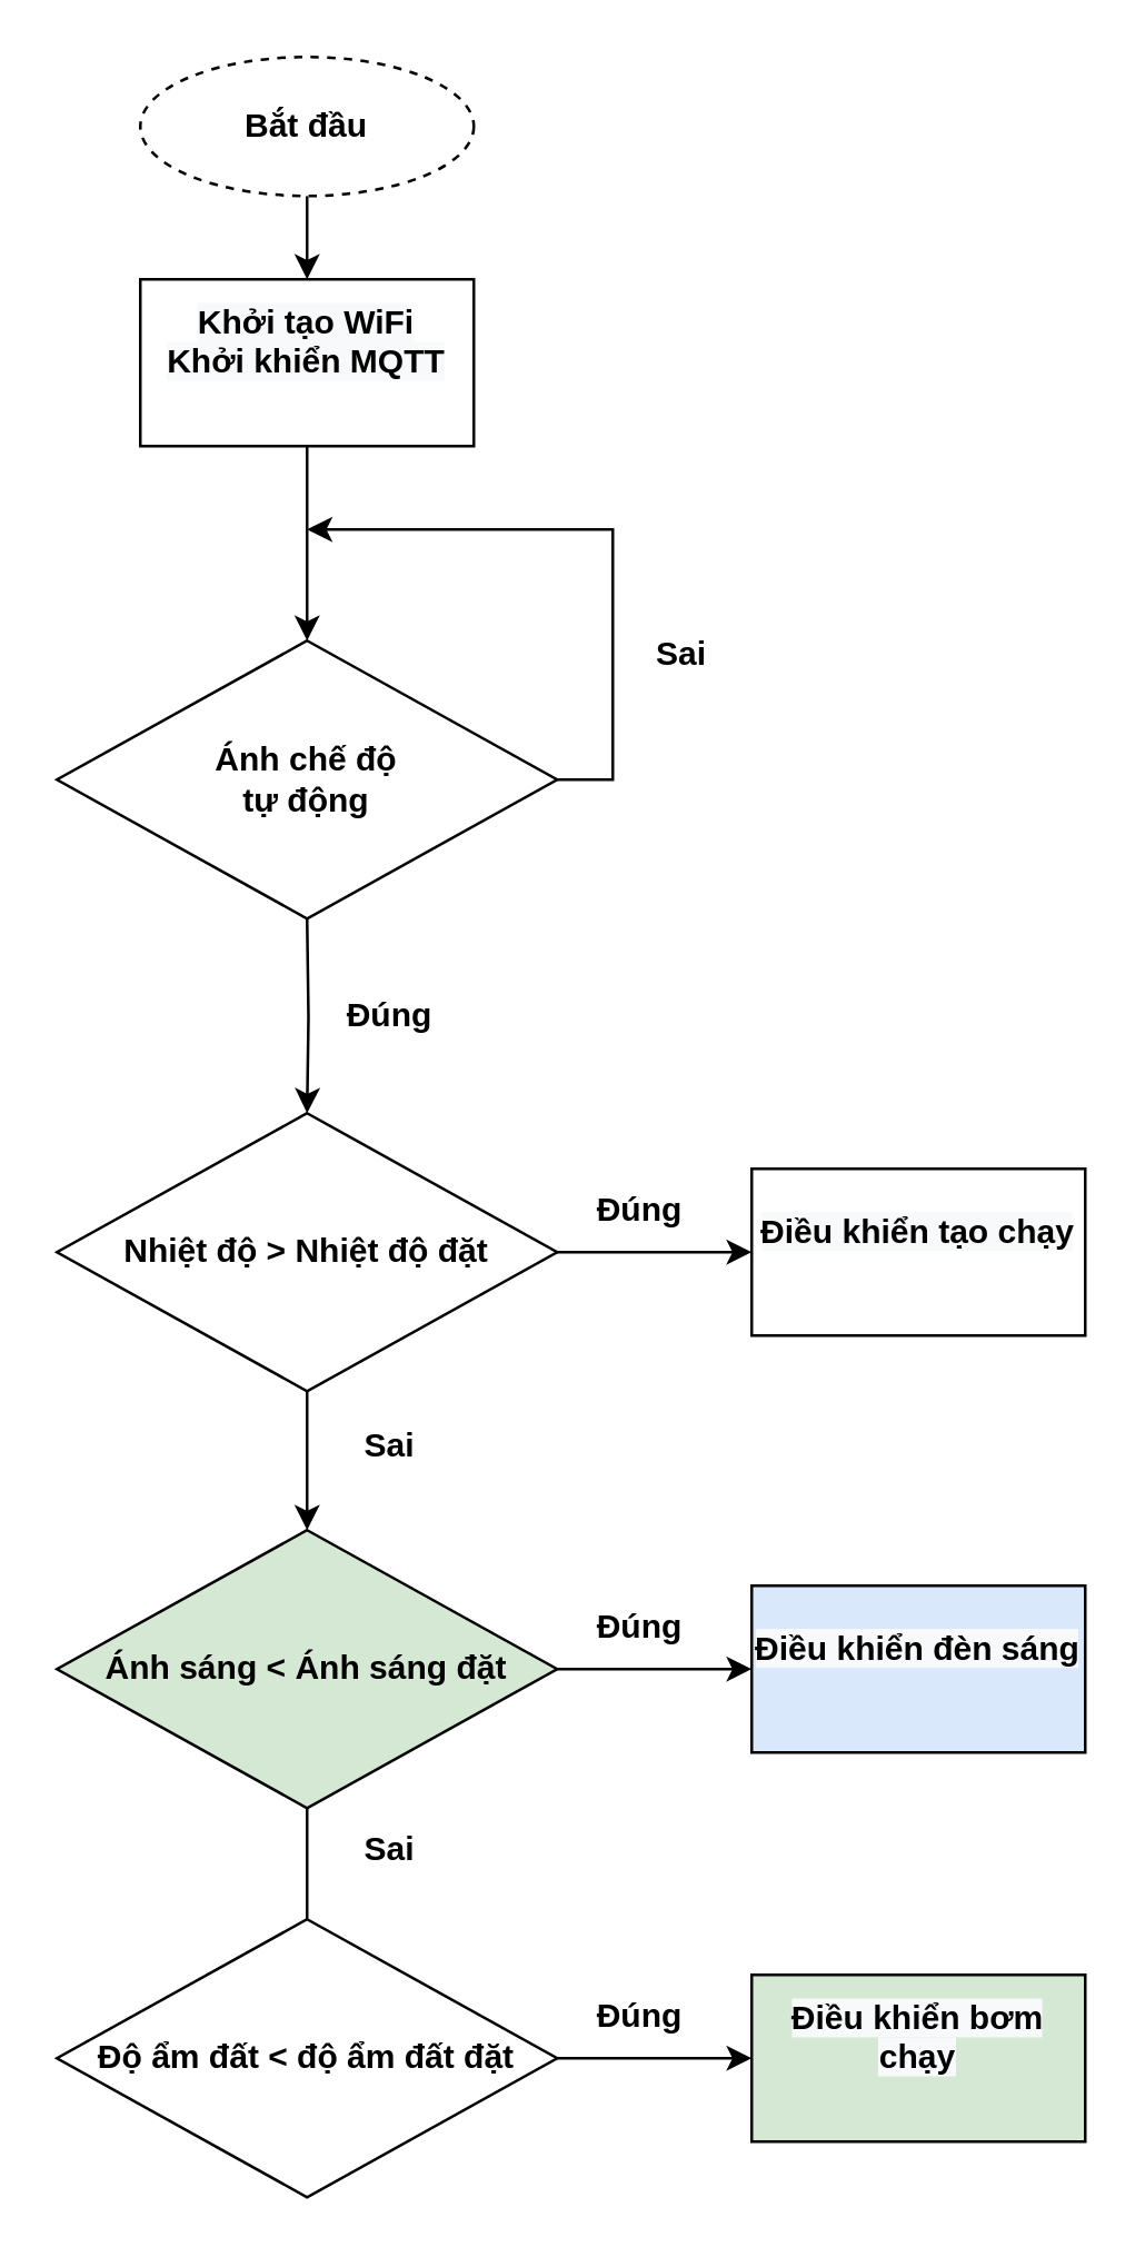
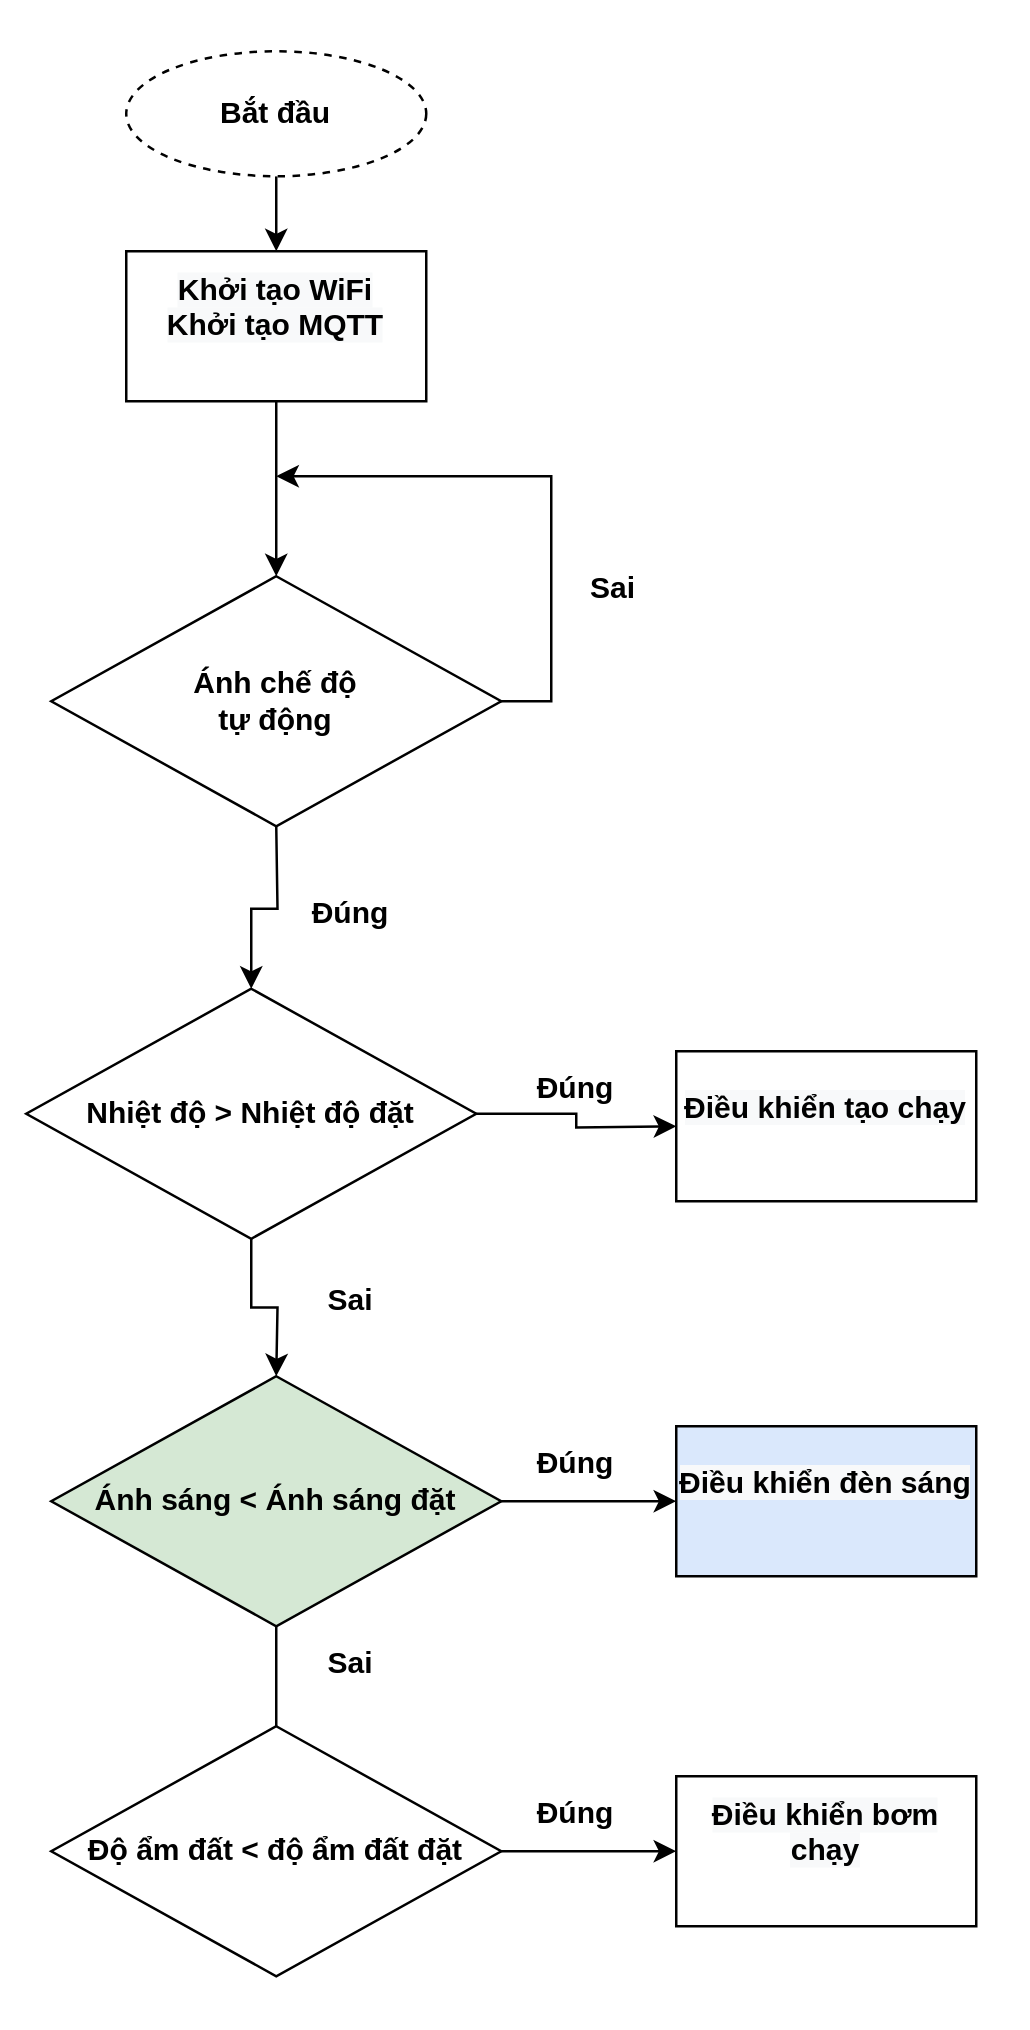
- <mxCell id="23" value="&#10;&lt;span style=&quot;color: rgb(0, 0, 0); font-family: Helvetica; font-size: 12px; font-style: normal; font-variant-ligatures: normal; font-variant-caps: normal; font-weight: 700; letter-spacing: normal; orphans: 2; text-align: center; text-indent: 0px; text-transform: none; widows: 2; word-spacing: 0px; -webkit-text-stroke-width: 0px; background-color: rgb(248, 249, 250); text-decoration-thickness: initial; text-decoration-style: initial; text-decoration-color: initial; float: none; display: inline !important;&quot;&gt;Khởi tạo WiFi&lt;/span&gt;&lt;br style=&quot;color: rgb(0, 0, 0); font-family: Helvetica; font-size: 12px; font-style: normal; font-variant-ligatures: normal; font-variant-caps: normal; font-weight: 700; letter-spacing: normal; orphans: 2; text-align: center; text-indent: 0px; text-transform: none; widows: 2; word-spacing: 0px; -webkit-text-stroke-width: 0px; background-color: rgb(248, 249, 250); text-decoration-thickness: initial; text-decoration-style: initial; text-decoration-color: initial;&quot;&gt;&lt;span style=&quot;color: rgb(0, 0, 0); font-family: Helvetica; font-size: 12px; font-style: normal; font-variant-ligatures: normal; font-variant-caps: normal; font-weight: 700; letter-spacing: normal; orphans: 2; text-align: center; text-indent: 0px; text-transform: none; widows: 2; word-spacing: 0px; -webkit-text-stroke-width: 0px; background-color: rgb(248, 249, 250); text-decoration-thickness: initial; text-decoration-style: initial; text-decoration-color: initial; float: none; display: inline !important;&quot;&gt;Khởi khiển MQTT&lt;/span&gt;&#10;&#10;" style="rounded=0;whiteSpace=wrap;html=1;" vertex="1" parent="1"><mxGeometry x="50" y="100" width="120" height="60" as="geometry" /></mxCell>
+ <mxCell id="23" value="&#10;&lt;span style=&quot;color: rgb(0, 0, 0); font-family: Helvetica; font-size: 12px; font-style: normal; font-variant-ligatures: normal; font-variant-caps: normal; font-weight: 700; letter-spacing: normal; orphans: 2; text-align: center; text-indent: 0px; text-transform: none; widows: 2; word-spacing: 0px; -webkit-text-stroke-width: 0px; background-color: rgb(248, 249, 250); text-decoration-thickness: initial; text-decoration-style: initial; text-decoration-color: initial; float: none; display: inline !important;&quot;&gt;Khởi tạo WiFi&lt;/span&gt;&lt;br style=&quot;color: rgb(0, 0, 0); font-family: Helvetica; font-size: 12px; font-style: normal; font-variant-ligatures: normal; font-variant-caps: normal; font-weight: 700; letter-spacing: normal; orphans: 2; text-align: center; text-indent: 0px; text-transform: none; widows: 2; word-spacing: 0px; -webkit-text-stroke-width: 0px; background-color: rgb(248, 249, 250); text-decoration-thickness: initial; text-decoration-style: initial; text-decoration-color: initial;&quot;&gt;&lt;span style=&quot;color: rgb(0, 0, 0); font-family: Helvetica; font-size: 12px; font-style: normal; font-variant-ligatures: normal; font-variant-caps: normal; font-weight: 700; letter-spacing: normal; orphans: 2; text-align: center; text-indent: 0px; text-transform: none; widows: 2; word-spacing: 0px; -webkit-text-stroke-width: 0px; background-color: rgb(248, 249, 250); text-decoration-thickness: initial; text-decoration-style: initial; text-decoration-color: initial; float: none; display: inline !important;&quot;&gt;Khởi tạo MQTT&lt;/span&gt;&#10;&#10;" style="rounded=0;whiteSpace=wrap;html=1;" vertex="1" parent="1"><mxGeometry x="50" y="100" width="120" height="60" as="geometry" /></mxCell>
- <mxCell id="7" value="Nhiệt độ &amp;gt; Nhiệt độ đặt" style="rhombus;whiteSpace=wrap;html=1;fontStyle=1" parent="1" vertex="1"><mxGeometry x="20" y="400" width="180" height="100" as="geometry" /></mxCell>
+ <mxCell id="7" value="Nhiệt độ &amp;gt; Nhiệt độ đặt" style="rhombus;whiteSpace=wrap;html=1;fontStyle=1" parent="1" vertex="1"><mxGeometry x="10" y="395" width="180" height="100" as="geometry" /></mxCell>
- <mxCell id="26" value="&#10;&lt;span style=&quot;color: rgb(0, 0, 0); font-family: Helvetica; font-size: 12px; font-style: normal; font-variant-ligatures: normal; font-variant-caps: normal; font-weight: 700; letter-spacing: normal; orphans: 2; text-align: center; text-indent: 0px; text-transform: none; widows: 2; word-spacing: 0px; -webkit-text-stroke-width: 0px; background-color: rgb(248, 249, 250); text-decoration-thickness: initial; text-decoration-style: initial; text-decoration-color: initial; float: none; display: inline !important;&quot;&gt;Điều khiển bơm chạy&lt;/span&gt;&#10;&#10;" style="rounded=0;whiteSpace=wrap;html=1;fillColor=#d5e8d4;" vertex="1" parent="1"><mxGeometry x="270" y="710" width="120" height="60" as="geometry" /></mxCell>
+ <mxCell id="26" value="&#10;&lt;span style=&quot;color: rgb(0, 0, 0); font-family: Helvetica; font-size: 12px; font-style: normal; font-variant-ligatures: normal; font-variant-caps: normal; font-weight: 700; letter-spacing: normal; orphans: 2; text-align: center; text-indent: 0px; text-transform: none; widows: 2; word-spacing: 0px; -webkit-text-stroke-width: 0px; background-color: rgb(248, 249, 250); text-decoration-thickness: initial; text-decoration-style: initial; text-decoration-color: initial; float: none; display: inline !important;&quot;&gt;Điều khiển bơm chạy&lt;/span&gt;&#10;&#10;" style="rounded=0;whiteSpace=wrap;html=1;" vertex="1" parent="1"><mxGeometry x="270" y="710" width="120" height="60" as="geometry" /></mxCell>
